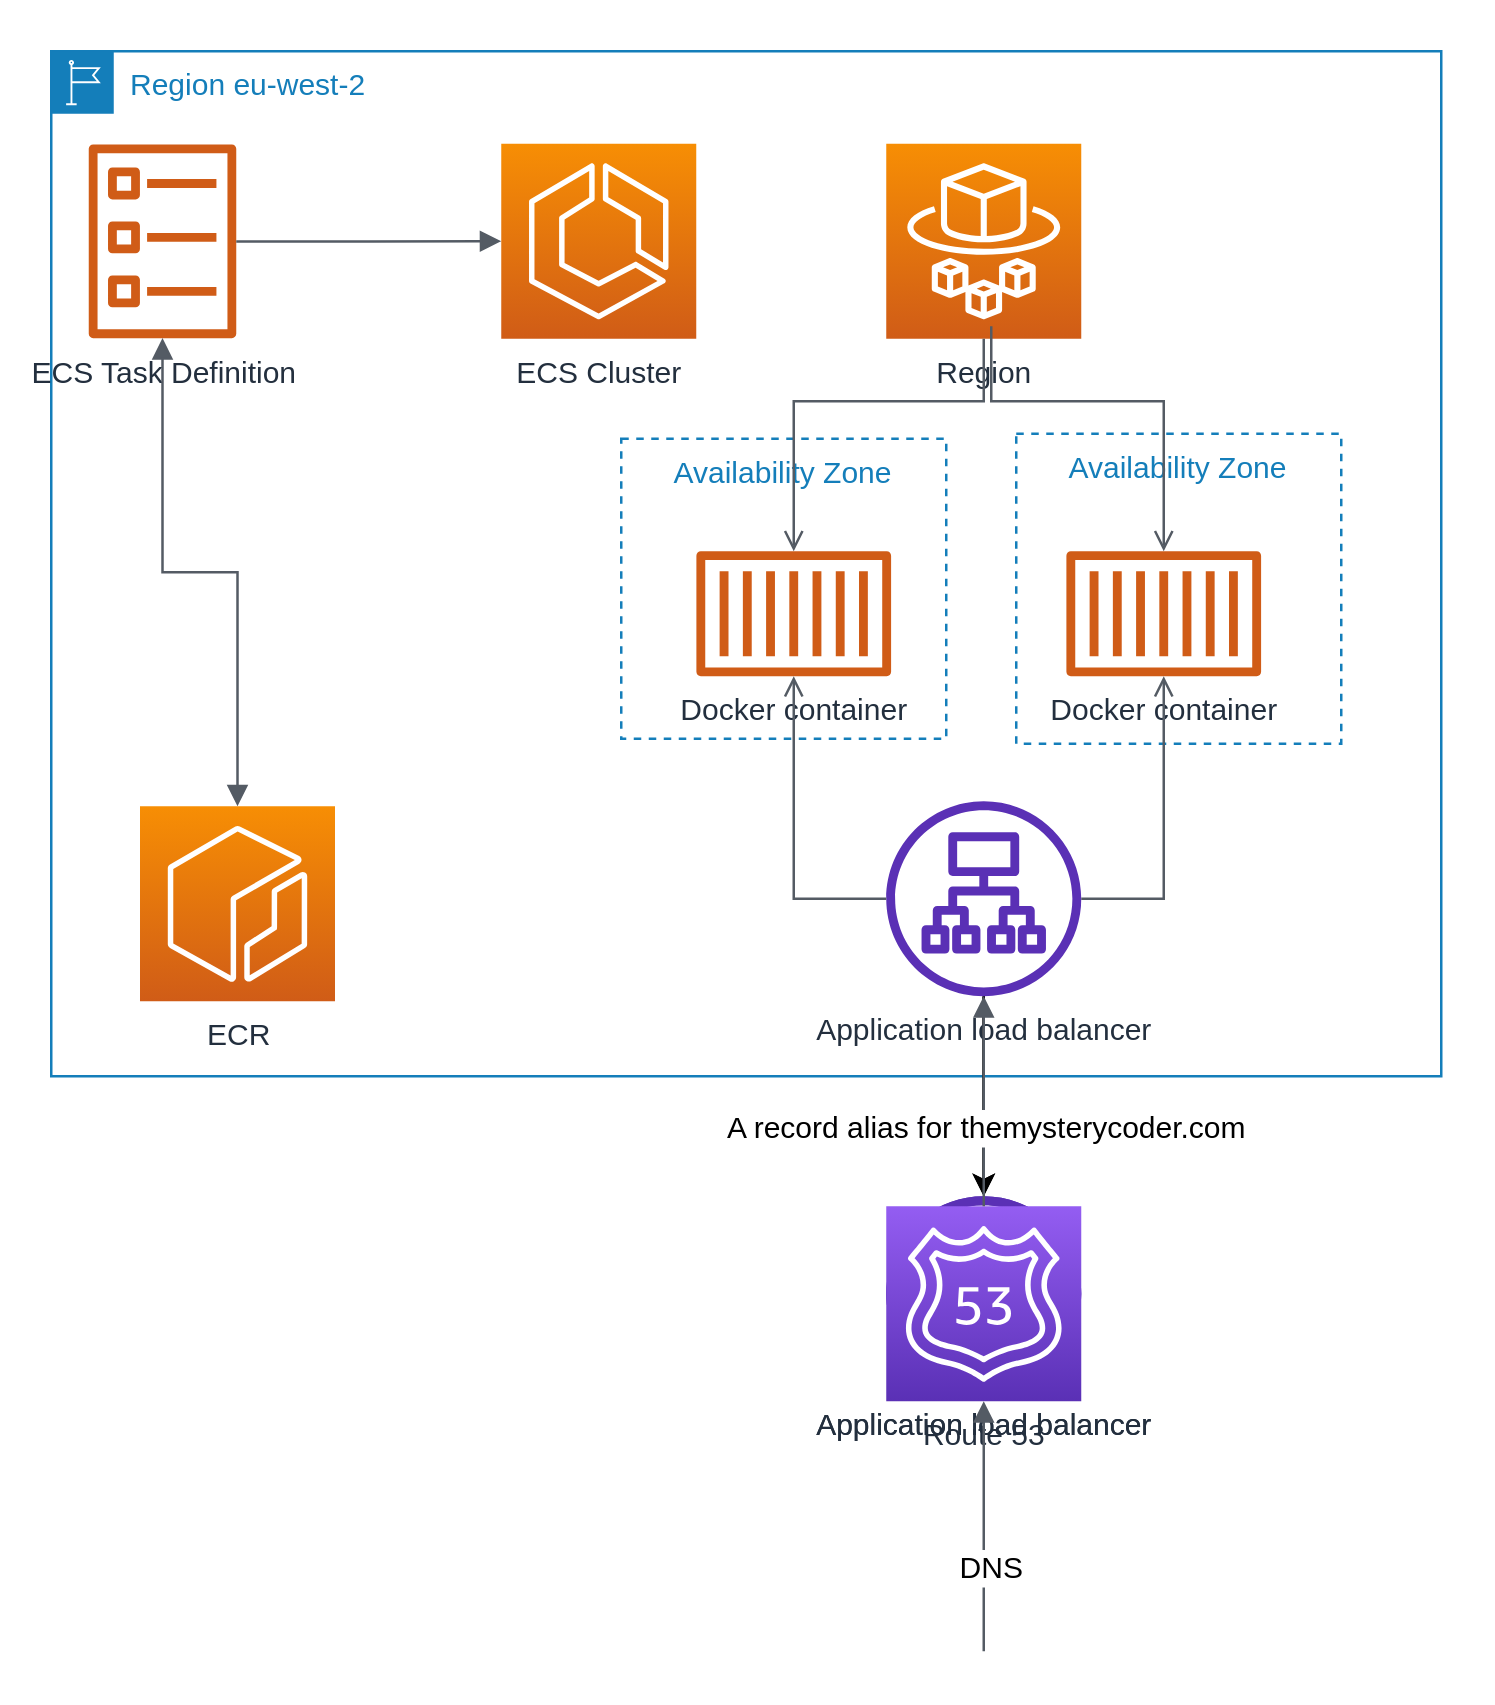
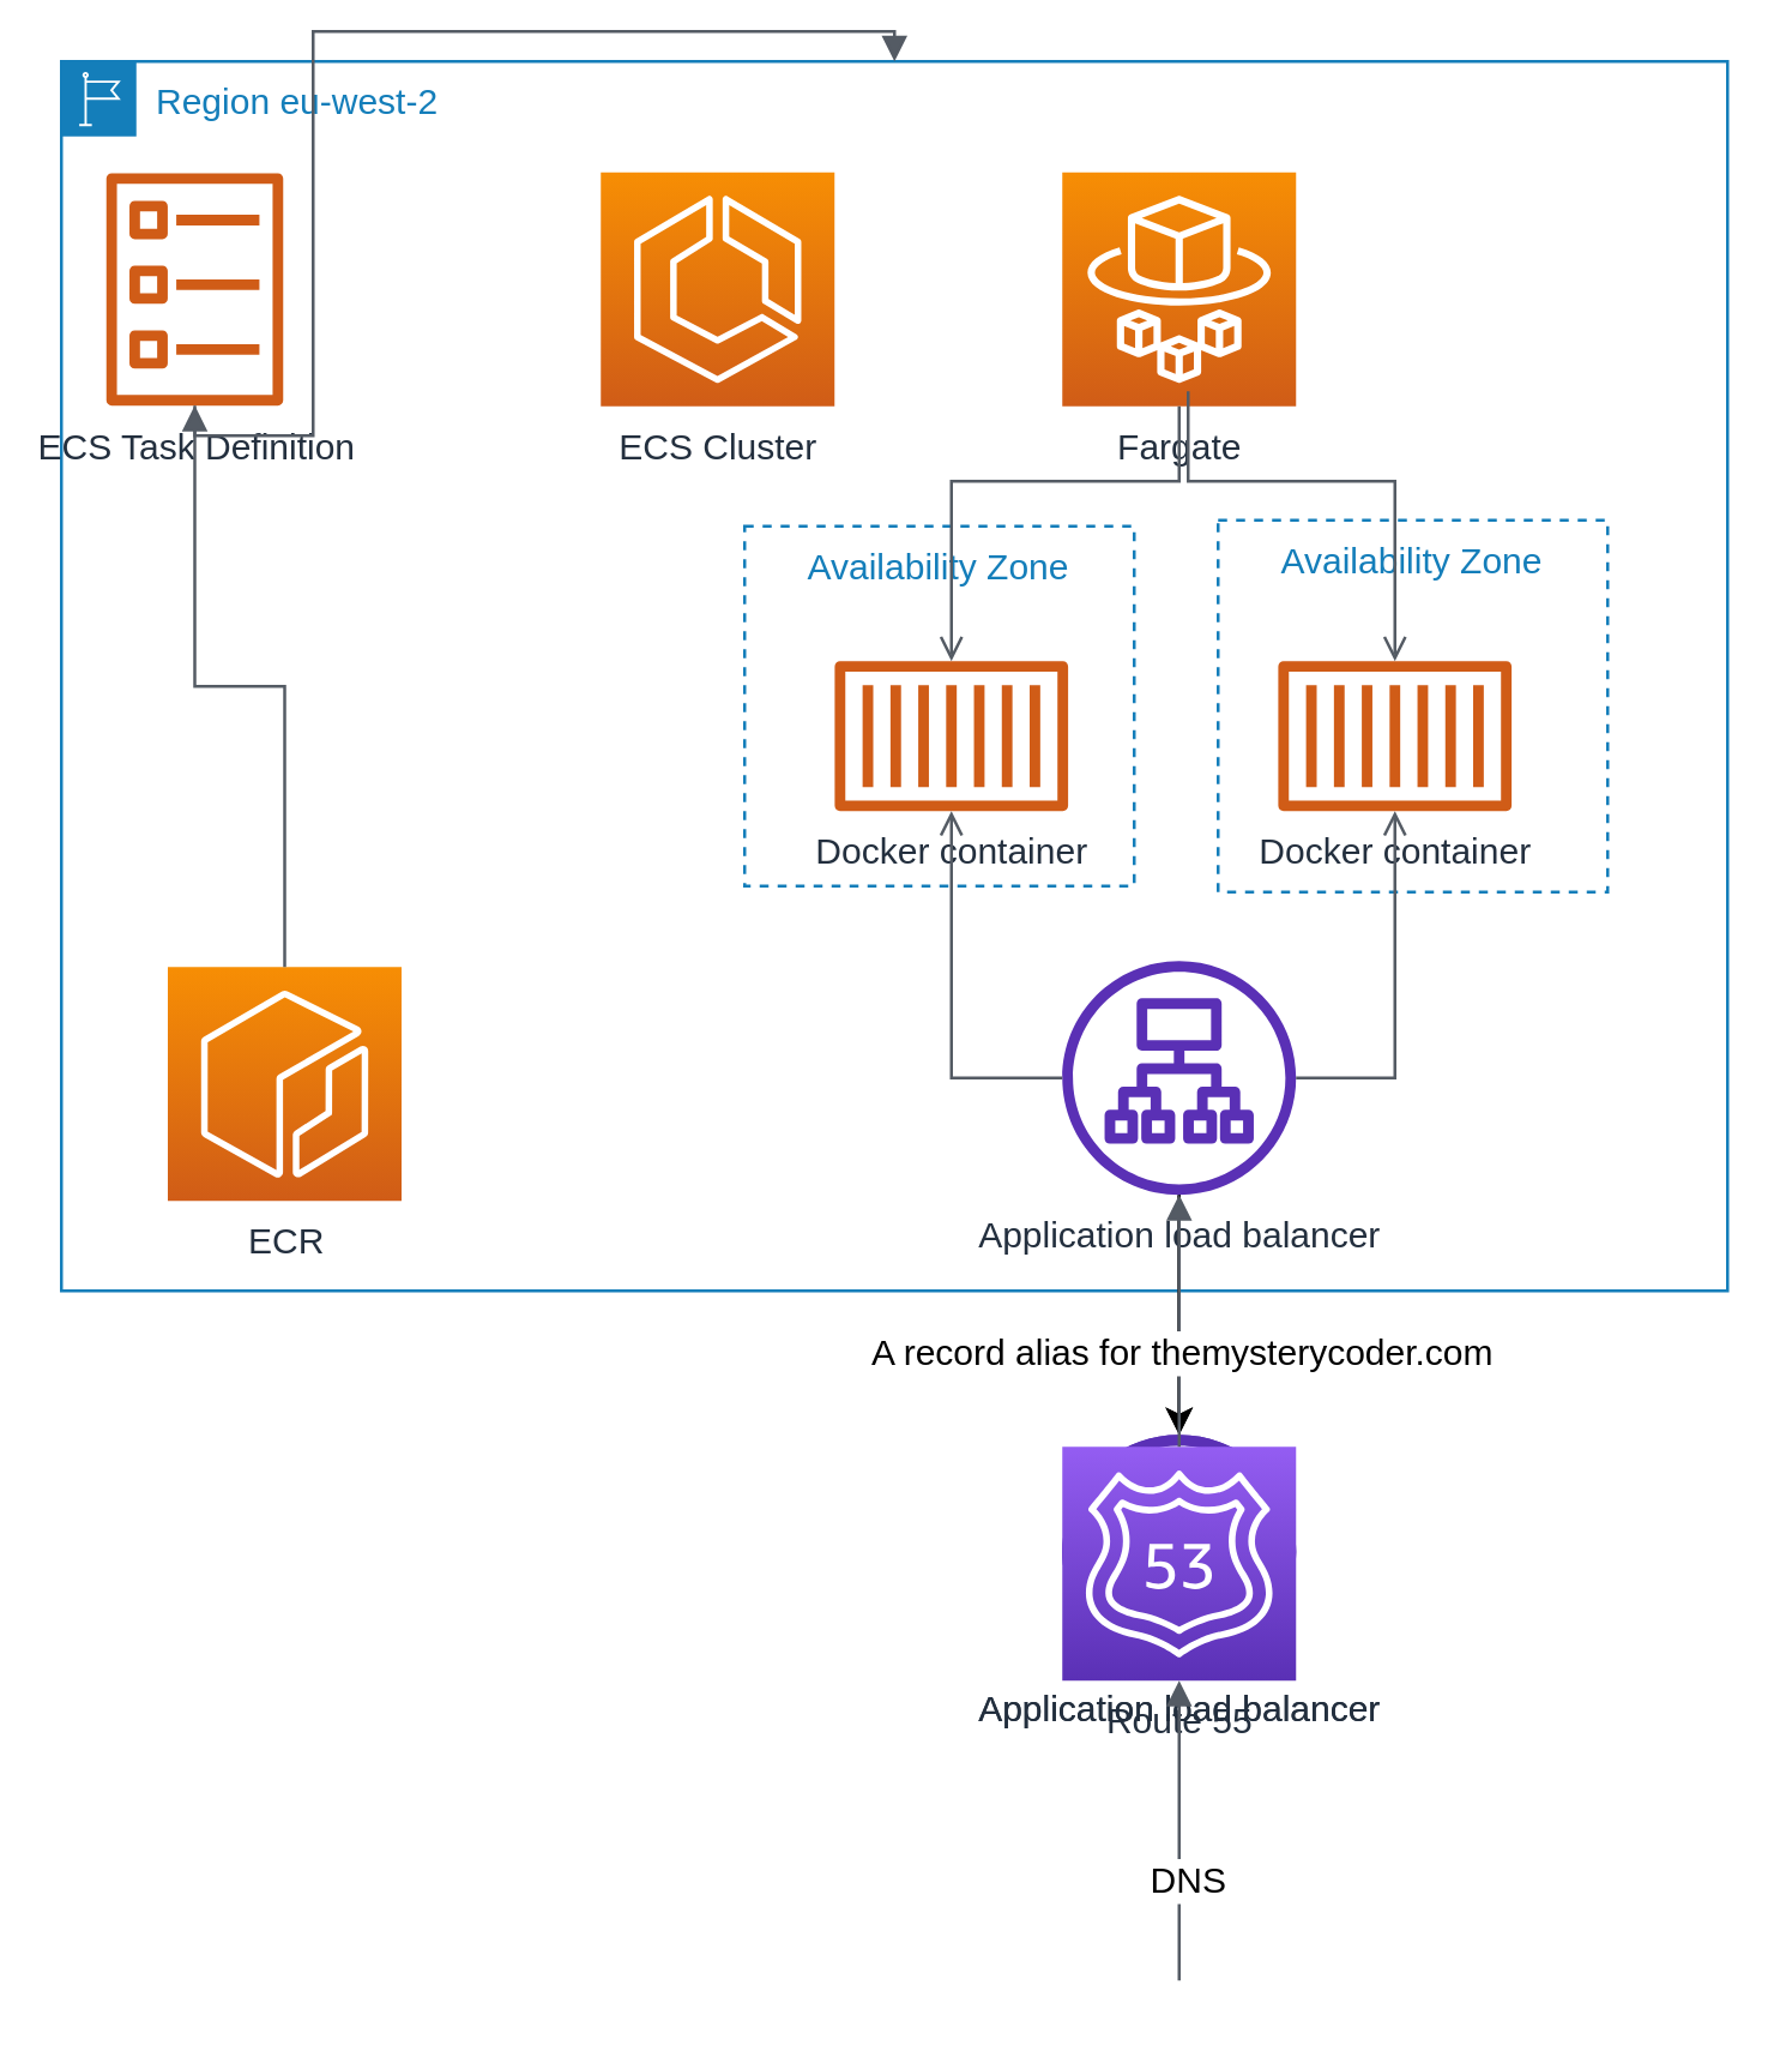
- <mxCell id="17" value="" style="edgeStyle=orthogonalEdgeStyle;html=1;endArrow=block;elbow=vertical;startArrow=none;endFill=1;strokeColor=#545B64;rounded=0;" edge="1" parent="1" source="8" target="6"><mxGeometry width="100" relative="1" as="geometry"><mxPoint x="124" y="96" as="sourcePoint" /><mxPoint x="216" y="96" as="targetPoint" /></mxGeometry></mxCell>
+ <mxCell id="17" value="" style="edgeStyle=orthogonalEdgeStyle;html=1;endArrow=block;elbow=vertical;startArrow=none;endFill=1;strokeColor=#545B64;rounded=0;" edge="1" parent="1" source="8" target="2"><mxGeometry width="100" relative="1" as="geometry"><mxPoint x="124" y="96" as="sourcePoint" /><mxPoint x="216" y="96" as="targetPoint" /></mxGeometry></mxCell>
- <mxCell id="7" value="Region" style="outlineConnect=0;fontColor=#232F3E;gradientColor=#F78E04;gradientDirection=north;fillColor=#D05C17;strokeColor=#ffffff;dashed=0;verticalLabelPosition=bottom;verticalAlign=top;align=center;html=1;fontSize=12;fontStyle=0;aspect=fixed;shape=mxgraph.aws4.resourceIcon;resIcon=mxgraph.aws4.fargate;" vertex="1" parent="1"><mxGeometry x="354" y="57" width="78" height="78" as="geometry" /></mxCell>
+ <mxCell id="7" value="Fargate" style="outlineConnect=0;fontColor=#232F3E;gradientColor=#F78E04;gradientDirection=north;fillColor=#D05C17;strokeColor=#ffffff;dashed=0;verticalLabelPosition=bottom;verticalAlign=top;align=center;html=1;fontSize=12;fontStyle=0;aspect=fixed;shape=mxgraph.aws4.resourceIcon;resIcon=mxgraph.aws4.fargate;" vertex="1" parent="1"><mxGeometry x="354" y="57" width="78" height="78" as="geometry" /></mxCell>
- <mxCell id="18" value="" style="edgeStyle=orthogonalEdgeStyle;html=1;endArrow=block;elbow=vertical;startArrow=block;startFill=1;strokeColor=#545B64;rounded=0;" edge="1" parent="1" source="8" target="5"><mxGeometry width="100" relative="1" as="geometry"><mxPoint x="86" y="110" as="sourcePoint" /><mxPoint x="186" y="110" as="targetPoint" /></mxGeometry></mxCell>
+ <mxCell id="18" value="" style="edgeStyle=orthogonalEdgeStyle;html=1;endArrow=none;elbow=vertical;startArrow=block;startFill=1;strokeColor=#545B64;rounded=0;" edge="1" parent="1" source="8" target="5"><mxGeometry width="100" relative="1" as="geometry"><mxPoint x="86" y="110" as="sourcePoint" /><mxPoint x="186" y="110" as="targetPoint" /></mxGeometry></mxCell>
- <mxCell id="16" value="Route 53" style="outlineConnect=0;fontColor=#232F3E;gradientColor=#945DF2;gradientDirection=north;fillColor=#5A30B5;strokeColor=#ffffff;dashed=0;verticalLabelPosition=bottom;verticalAlign=top;align=center;html=1;fontSize=12;fontStyle=0;aspect=fixed;shape=mxgraph.aws4.resourceIcon;resIcon=mxgraph.aws4.route_53;" vertex="1" parent="1"><mxGeometry x="354" y="482" width="78" height="78" as="geometry" /></mxCell>
+ <mxCell id="16" value="Route 55" style="outlineConnect=0;fontColor=#232F3E;gradientColor=#945DF2;gradientDirection=north;fillColor=#5A30B5;strokeColor=#ffffff;dashed=0;verticalLabelPosition=bottom;verticalAlign=top;align=center;html=1;fontSize=12;fontStyle=0;aspect=fixed;shape=mxgraph.aws4.resourceIcon;resIcon=mxgraph.aws4.route_53;" vertex="1" parent="1"><mxGeometry x="354" y="482" width="78" height="78" as="geometry" /></mxCell>
